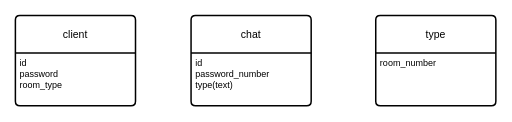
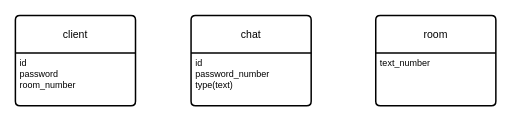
- <mxCell id="4" value="type" style="swimlane;childLayout=stackLayout;horizontal=1;startSize=50;horizontalStack=0;rounded=1;fontSize=14;fontStyle=0;strokeWidth=2;resizeParent=0;resizeLast=1;shadow=0;dashed=0;align=center;arcSize=4;whiteSpace=wrap;html=1;" vertex="1" parent="1"><mxGeometry x="500" y="20" width="160" height="120" as="geometry" /></mxCell>
+ <mxCell id="4" value="room" style="swimlane;childLayout=stackLayout;horizontal=1;startSize=50;horizontalStack=0;rounded=1;fontSize=14;fontStyle=0;strokeWidth=2;resizeParent=0;resizeLast=1;shadow=0;dashed=0;align=center;arcSize=4;whiteSpace=wrap;html=1;" vertex="1" parent="1"><mxGeometry x="500" y="20" width="160" height="120" as="geometry" /></mxCell>
- <mxCell id="5" value="room_number&lt;br&gt;" style="align=left;strokeColor=none;fillColor=none;spacingLeft=4;fontSize=12;verticalAlign=top;resizable=0;rotatable=0;part=1;html=1;" vertex="1" parent="4"><mxGeometry y="50" width="160" height="70" as="geometry" /></mxCell>
+ <mxCell id="5" value="text_number&lt;br&gt;" style="align=left;strokeColor=none;fillColor=none;spacingLeft=4;fontSize=12;verticalAlign=top;resizable=0;rotatable=0;part=1;html=1;" vertex="1" parent="4"><mxGeometry y="50" width="160" height="70" as="geometry" /></mxCell>
- <mxCell id="3" value="id&lt;br&gt;password&lt;br&gt;room_type" style="align=left;strokeColor=none;fillColor=none;spacingLeft=4;fontSize=12;verticalAlign=top;resizable=0;rotatable=0;part=1;html=1;" vertex="1" parent="2"><mxGeometry y="50" width="160" height="70" as="geometry" /></mxCell>
+ <mxCell id="3" value="id&lt;br&gt;password&lt;br&gt;room_number" style="align=left;strokeColor=none;fillColor=none;spacingLeft=4;fontSize=12;verticalAlign=top;resizable=0;rotatable=0;part=1;html=1;" vertex="1" parent="2"><mxGeometry y="50" width="160" height="70" as="geometry" /></mxCell>
